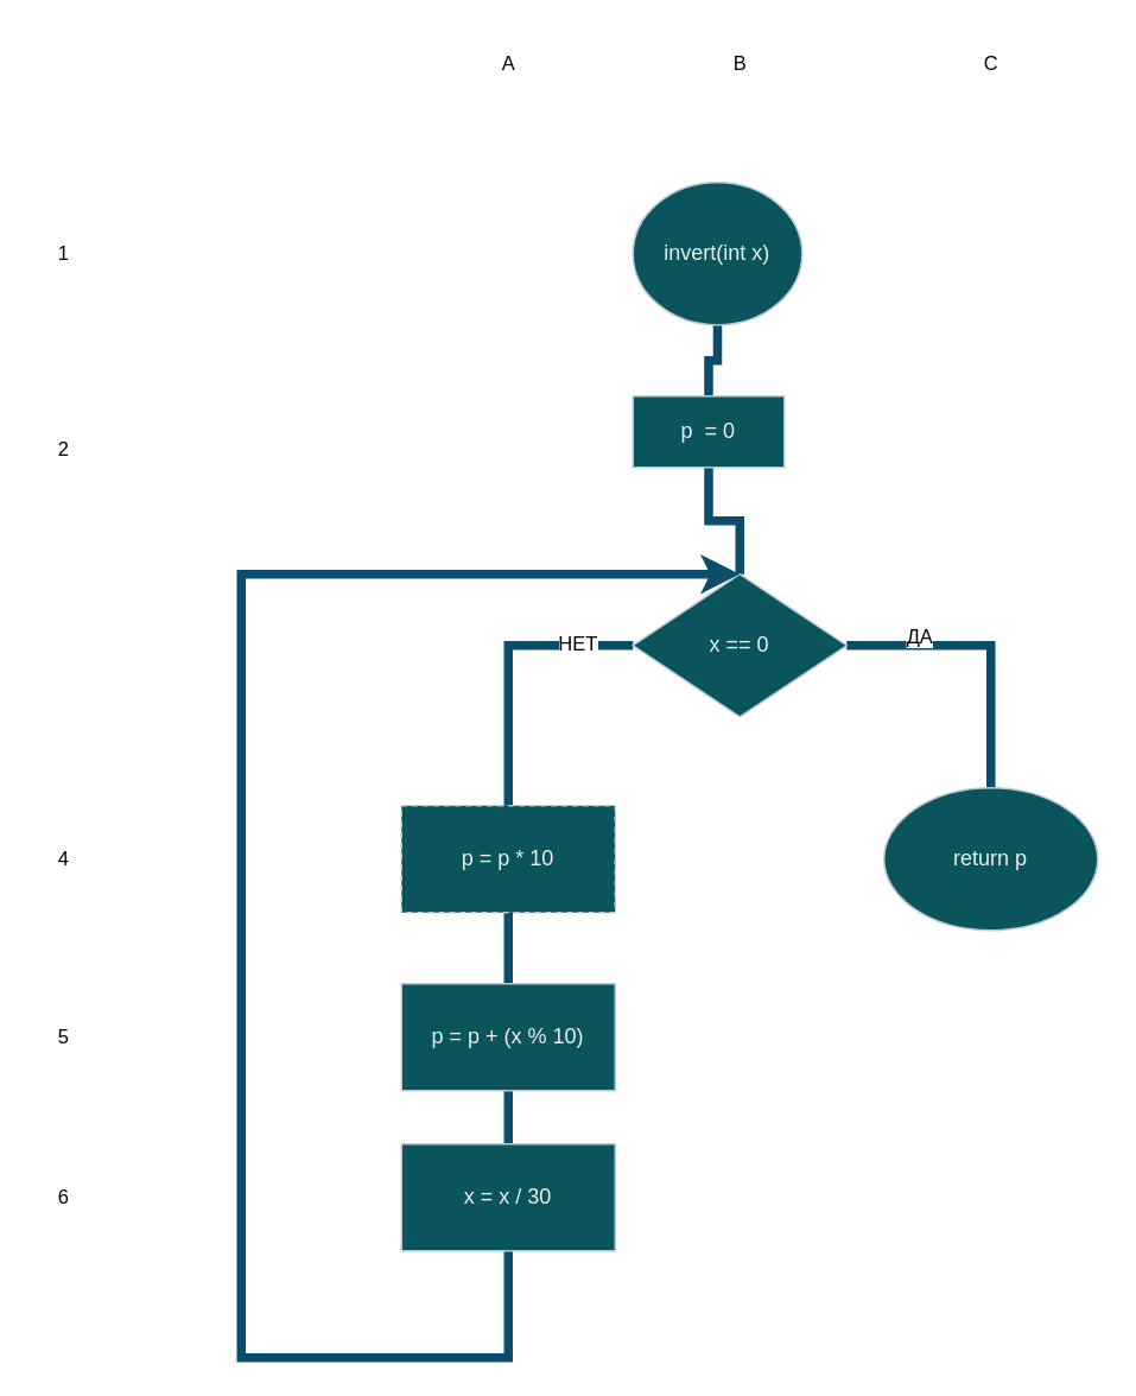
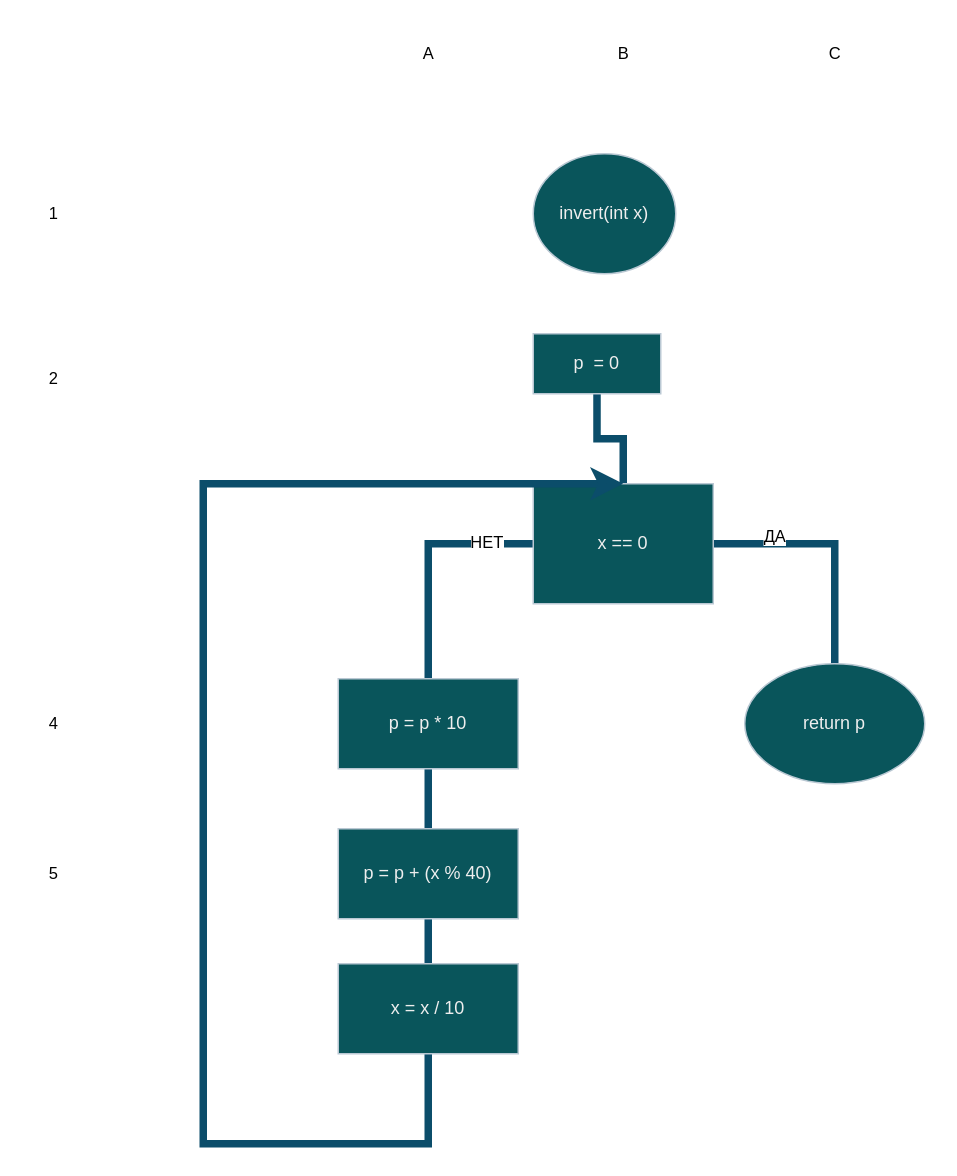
- <mxCell id="2" value="" style="edgeStyle=orthogonalEdgeStyle;rounded=0;orthogonalLoop=1;jettySize=auto;html=1;strokeColor=#0B4D6A;strokeWidth=5;endArrow=none;endFill=0;" edge="1" parent="1" source="3" target="5"><mxGeometry relative="1" as="geometry" /></mxCell>
- <mxCell id="10" value="x == 0" style="rhombus;whiteSpace=wrap;html=1;strokeColor=#BAC8D3;fontColor=#EEEEEE;fillColor=#09555B;" vertex="1" parent="1"><mxGeometry x="355" y="322" width="120" height="80" as="geometry" /></mxCell>
+ <mxCell id="10" value="x == 0" style="whiteSpace=wrap;html=1;strokeColor=#BAC8D3;fontColor=#EEEEEE;fillColor=#09555B;rounded=0;" vertex="1" parent="1"><mxGeometry x="355" y="322" width="120" height="80" as="geometry" /></mxCell>
- <mxCell id="13" value="p = p * 10" style="rounded=0;whiteSpace=wrap;html=1;strokeColor=#BAC8D3;fontColor=#EEEEEE;fillColor=#09555B;dashed=1;" vertex="1" parent="1"><mxGeometry x="225" y="452" width="120" height="60" as="geometry" /></mxCell>
+ <mxCell id="13" value="p = p * 10" style="rounded=0;whiteSpace=wrap;html=1;strokeColor=#BAC8D3;fontColor=#EEEEEE;fillColor=#09555B;" vertex="1" parent="1"><mxGeometry x="225" y="452" width="120" height="60" as="geometry" /></mxCell>
- <mxCell id="15" value="p = p + (x % 10)" style="rounded=0;whiteSpace=wrap;html=1;strokeColor=#BAC8D3;fontColor=#EEEEEE;fillColor=#09555B;" vertex="1" parent="1"><mxGeometry x="225" y="552" width="120" height="60" as="geometry" /></mxCell>
+ <mxCell id="15" value="p = p + (x % 40)" style="rounded=0;whiteSpace=wrap;html=1;strokeColor=#BAC8D3;fontColor=#EEEEEE;fillColor=#09555B;" vertex="1" parent="1"><mxGeometry x="225" y="552" width="120" height="60" as="geometry" /></mxCell>
- <mxCell id="25" value="6" style="text;html=1;align=center;verticalAlign=middle;resizable=0;points=[];autosize=1;strokeColor=none;fillColor=none;fontFamily=Helvetica;fontSize=11;fontColor=default;labelBackgroundColor=default;" vertex="1" parent="1"><mxGeometry x="20" y="657" width="30" height="30" as="geometry" /></mxCell>
- <mxCell id="17" value="x = x / 30" style="rounded=0;whiteSpace=wrap;html=1;strokeColor=#BAC8D3;fontColor=#EEEEEE;fillColor=#09555B;" vertex="1" parent="1"><mxGeometry x="225" y="642" width="120" height="60" as="geometry" /></mxCell>
+ <mxCell id="17" value="x = x / 10" style="rounded=0;whiteSpace=wrap;html=1;strokeColor=#BAC8D3;fontColor=#EEEEEE;fillColor=#09555B;" vertex="1" parent="1"><mxGeometry x="225" y="642" width="120" height="60" as="geometry" /></mxCell>
